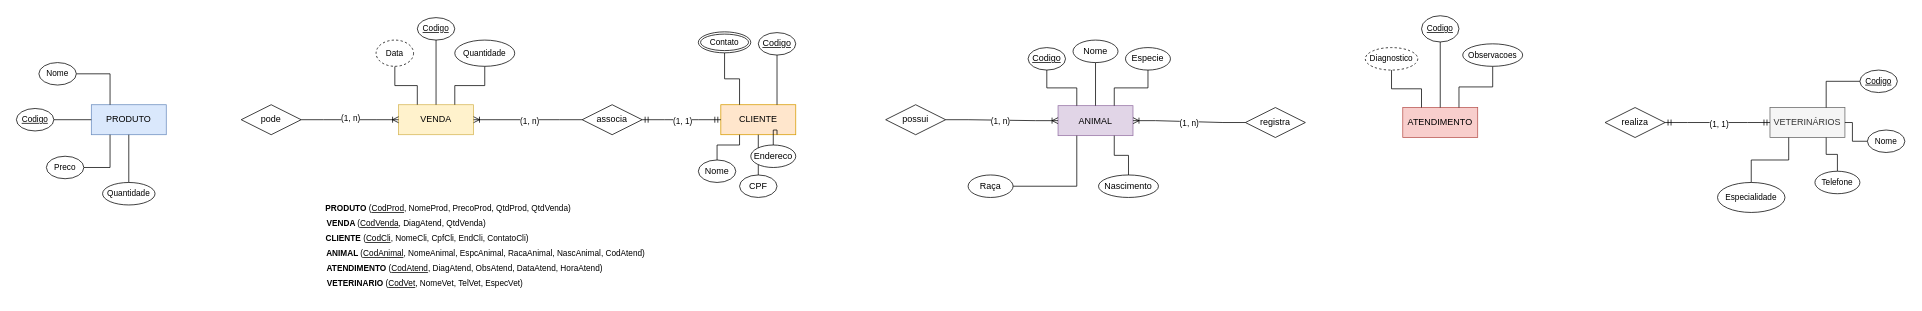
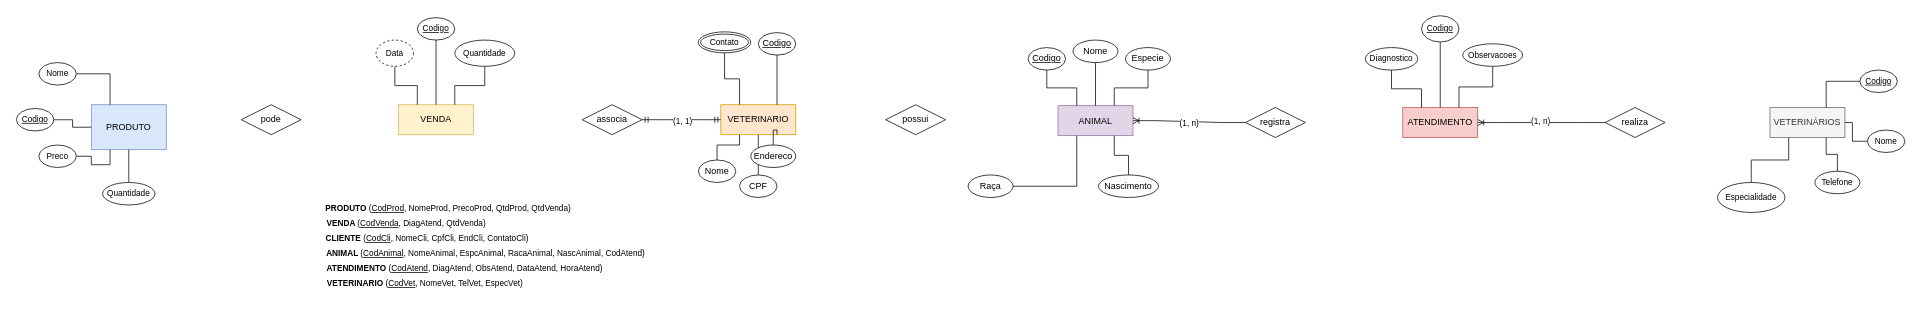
- <mxCell id="55" value="Diagnostico" style="ellipse;whiteSpace=wrap;html=1;align=center;fontFamily=Helvetica;fontSize=11;fontColor=default;labelBackgroundColor=default;dashed=1;" vertex="1" parent="1"><mxGeometry x="1820" y="63" width="70" height="30" as="geometry" /></mxCell>
+ <mxCell id="55" value="Diagnostico" style="ellipse;whiteSpace=wrap;html=1;align=center;fontFamily=Helvetica;fontSize=11;fontColor=default;labelBackgroundColor=default;" vertex="1" parent="1"><mxGeometry x="1820" y="63" width="70" height="30" as="geometry" /></mxCell>
- <mxCell id="6" value="PRODUTO" style="whiteSpace=wrap;html=1;align=center;fillColor=#dae8fc;strokeColor=#6c8ebf;" vertex="1" parent="1"><mxGeometry x="120" y="139.25" width="100" height="40" as="geometry" /></mxCell>
+ <mxCell id="6" value="PRODUTO" style="whiteSpace=wrap;html=1;align=center;fillColor=#dae8fc;strokeColor=#6c8ebf;" vertex="1" parent="1"><mxGeometry x="120" y="139.25" width="100" height="60" as="geometry" /></mxCell>
- <mxCell id="26" value="" style="edgeStyle=entityRelationEdgeStyle;fontSize=12;html=1;endArrow=ERoneToMany;rounded=0;entryX=0;entryY=0.5;entryDx=0;entryDy=0;exitX=1;exitY=0.5;exitDx=0;exitDy=0;" edge="1" parent="1" source="25" target="7"><mxGeometry width="100" height="100" relative="1" as="geometry"><mxPoint x="235" y="179.25" as="sourcePoint" /><mxPoint x="465" y="129.25" as="targetPoint" /></mxGeometry></mxCell>
- <mxCell id="27" value="(1, n)" style="edgeLabel;html=1;align=center;verticalAlign=middle;resizable=0;points=[];" vertex="1" connectable="0" parent="26"><mxGeometry x="0.005" y="2" relative="1" as="geometry"><mxPoint as="offset" /></mxGeometry></mxCell>
- <mxCell id="18" value="" style="edgeStyle=entityRelationEdgeStyle;fontSize=12;html=1;endArrow=ERoneToMany;rounded=0;entryX=1;entryY=0.5;entryDx=0;entryDy=0;exitX=0;exitY=0.5;exitDx=0;exitDy=0;" edge="1" parent="1" source="15" target="7"><mxGeometry width="100" height="100" relative="1" as="geometry"><mxPoint x="830" y="239.25" as="sourcePoint" /><mxPoint x="600" y="209.25" as="targetPoint" /></mxGeometry></mxCell>
- <mxCell id="19" value="(1, n)" style="edgeLabel;html=1;align=center;verticalAlign=middle;resizable=0;points=[];" vertex="1" connectable="0" parent="18"><mxGeometry x="-0.017" y="1" relative="1" as="geometry"><mxPoint as="offset" /></mxGeometry></mxCell>
- <mxCell id="2" value="CLIENTE" style="whiteSpace=wrap;html=1;align=center;fillColor=#ffe6cc;strokeColor=#d79b00;" vertex="1" parent="1"><mxGeometry x="960" y="139.25" width="100" height="40" as="geometry" /></mxCell>
+ <mxCell id="2" value="VETERINARIO" style="whiteSpace=wrap;html=1;align=center;fillColor=#ffe6cc;strokeColor=#d79b00;" vertex="1" parent="1"><mxGeometry x="960" y="139.25" width="100" height="40" as="geometry" /></mxCell>
- <mxCell id="9" value="" style="edgeStyle=entityRelationEdgeStyle;fontSize=12;html=1;endArrow=ERoneToMany;rounded=0;entryX=0;entryY=0.5;entryDx=0;entryDy=0;exitX=1;exitY=0.5;exitDx=0;exitDy=0;" edge="1" parent="1" source="8" target="3"><mxGeometry width="100" height="100" relative="1" as="geometry"><mxPoint x="1230" y="310.5" as="sourcePoint" /><mxPoint x="1330" y="210.5" as="targetPoint" /></mxGeometry></mxCell>
- <mxCell id="10" value="(1, n)" style="edgeLabel;html=1;align=center;verticalAlign=middle;resizable=0;points=[];" vertex="1" connectable="0" parent="9"><mxGeometry x="-0.024" y="-1" relative="1" as="geometry"><mxPoint as="offset" /></mxGeometry></mxCell>
+ <mxCell id="21" value="" style="edgeStyle=entityRelationEdgeStyle;fontSize=12;html=1;endArrow=ERoneToMany;rounded=0;entryX=1;entryY=0.5;entryDx=0;entryDy=0;exitX=0;exitY=0.5;exitDx=0;exitDy=0;" edge="1" parent="1" source="20" target="5"><mxGeometry width="100" height="100" relative="1" as="geometry"><mxPoint x="2070" y="243" as="sourcePoint" /><mxPoint x="1810" y="283" as="targetPoint" /></mxGeometry></mxCell>
+ <mxCell id="22" value="(1, n)" style="edgeLabel;html=1;align=center;verticalAlign=middle;resizable=0;points=[];" vertex="1" connectable="0" parent="21"><mxGeometry x="0.024" y="-2" relative="1" as="geometry"><mxPoint as="offset" /></mxGeometry></mxCell>
- <mxCell id="23" value="" style="edgeStyle=entityRelationEdgeStyle;fontSize=12;html=1;endArrow=ERmandOne;startArrow=ERmandOne;rounded=0;entryX=1;entryY=0.5;entryDx=0;entryDy=0;exitX=0;exitY=0.5;exitDx=0;exitDy=0;" edge="1" parent="1" source="4" target="20"><mxGeometry width="100" height="100" relative="1" as="geometry"><mxPoint x="2330" y="223" as="sourcePoint" /><mxPoint x="2100" y="263" as="targetPoint" /></mxGeometry></mxCell>
- <mxCell id="24" value="(1, 1)" style="edgeLabel;html=1;align=center;verticalAlign=middle;resizable=0;points=[];" vertex="1" connectable="0" parent="23"><mxGeometry x="-0.015" y="1" relative="1" as="geometry"><mxPoint as="offset" /></mxGeometry></mxCell>
- <mxCell id="63" value="Preco" style="ellipse;whiteSpace=wrap;html=1;align=center;fontFamily=Helvetica;fontSize=11;fontColor=default;labelBackgroundColor=default;" vertex="1" parent="1"><mxGeometry x="60" y="208" width="50" height="30" as="geometry" /></mxCell>
+ <mxCell id="63" value="Preco" style="ellipse;whiteSpace=wrap;html=1;align=center;fontFamily=Helvetica;fontSize=11;fontColor=default;labelBackgroundColor=default;" vertex="1" parent="1"><mxGeometry x="50" y="193" width="50" height="30" as="geometry" /></mxCell>
